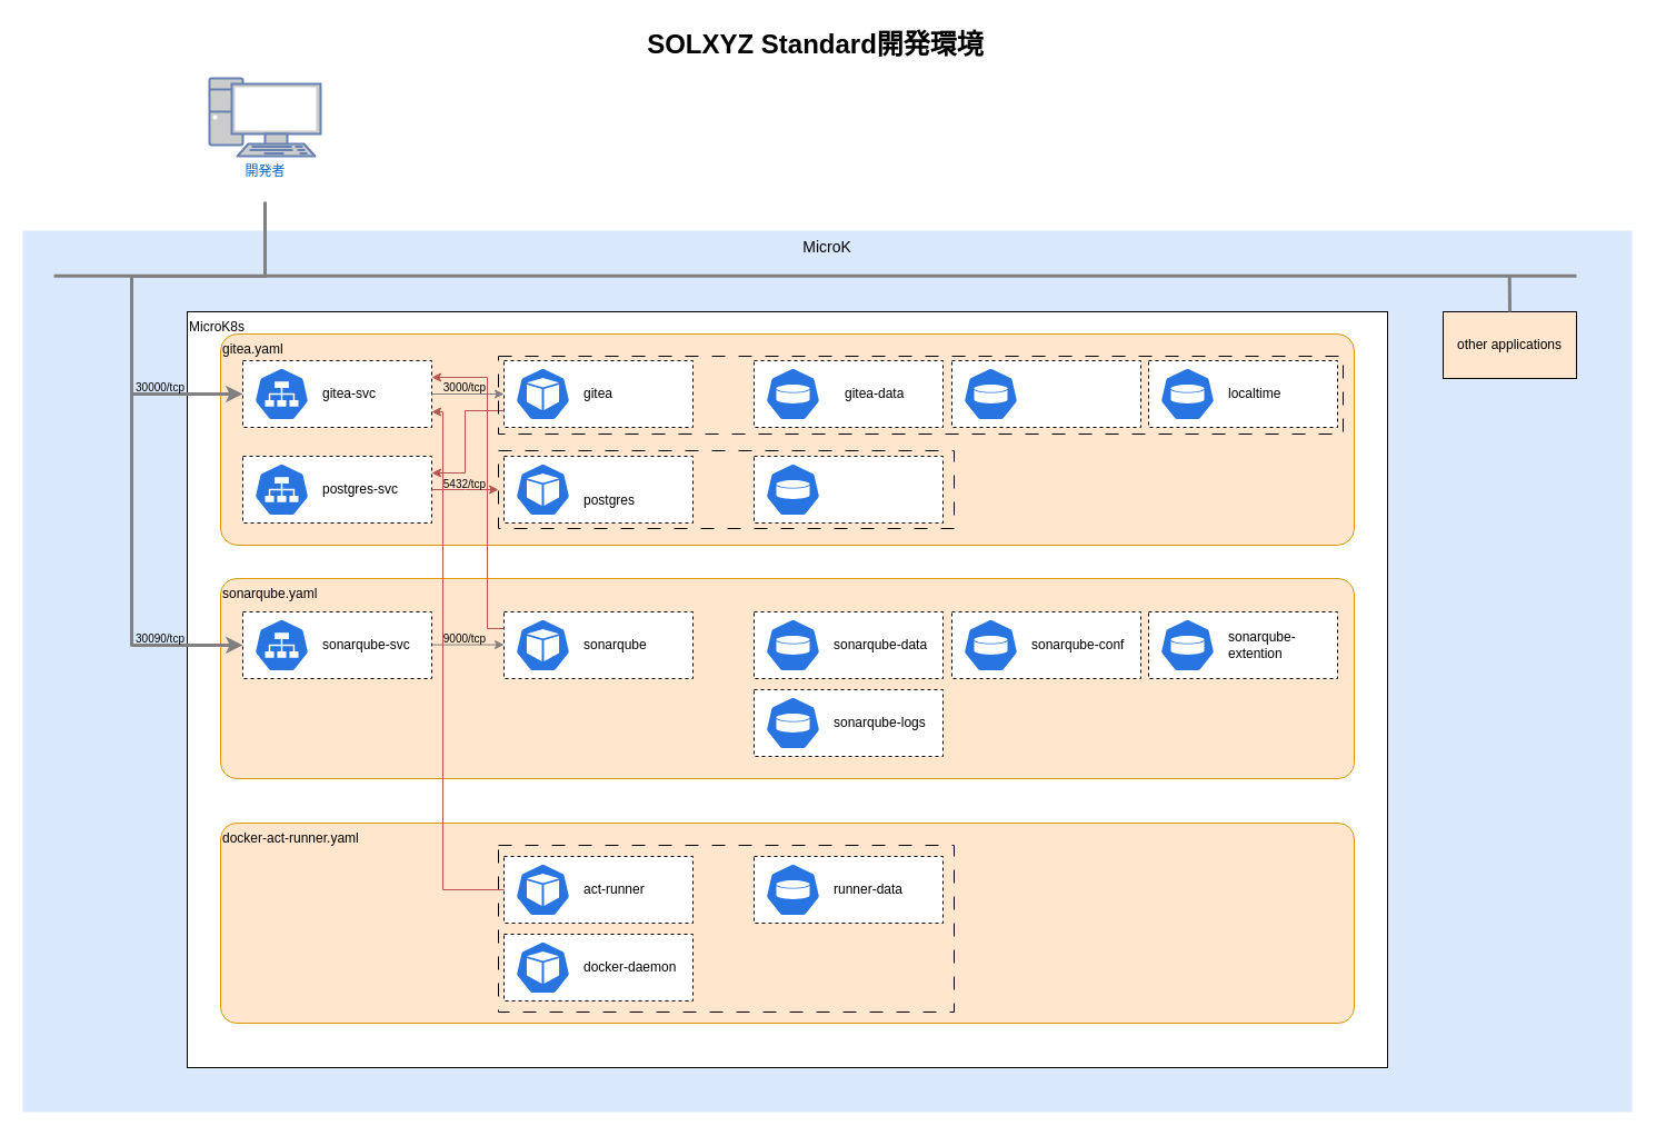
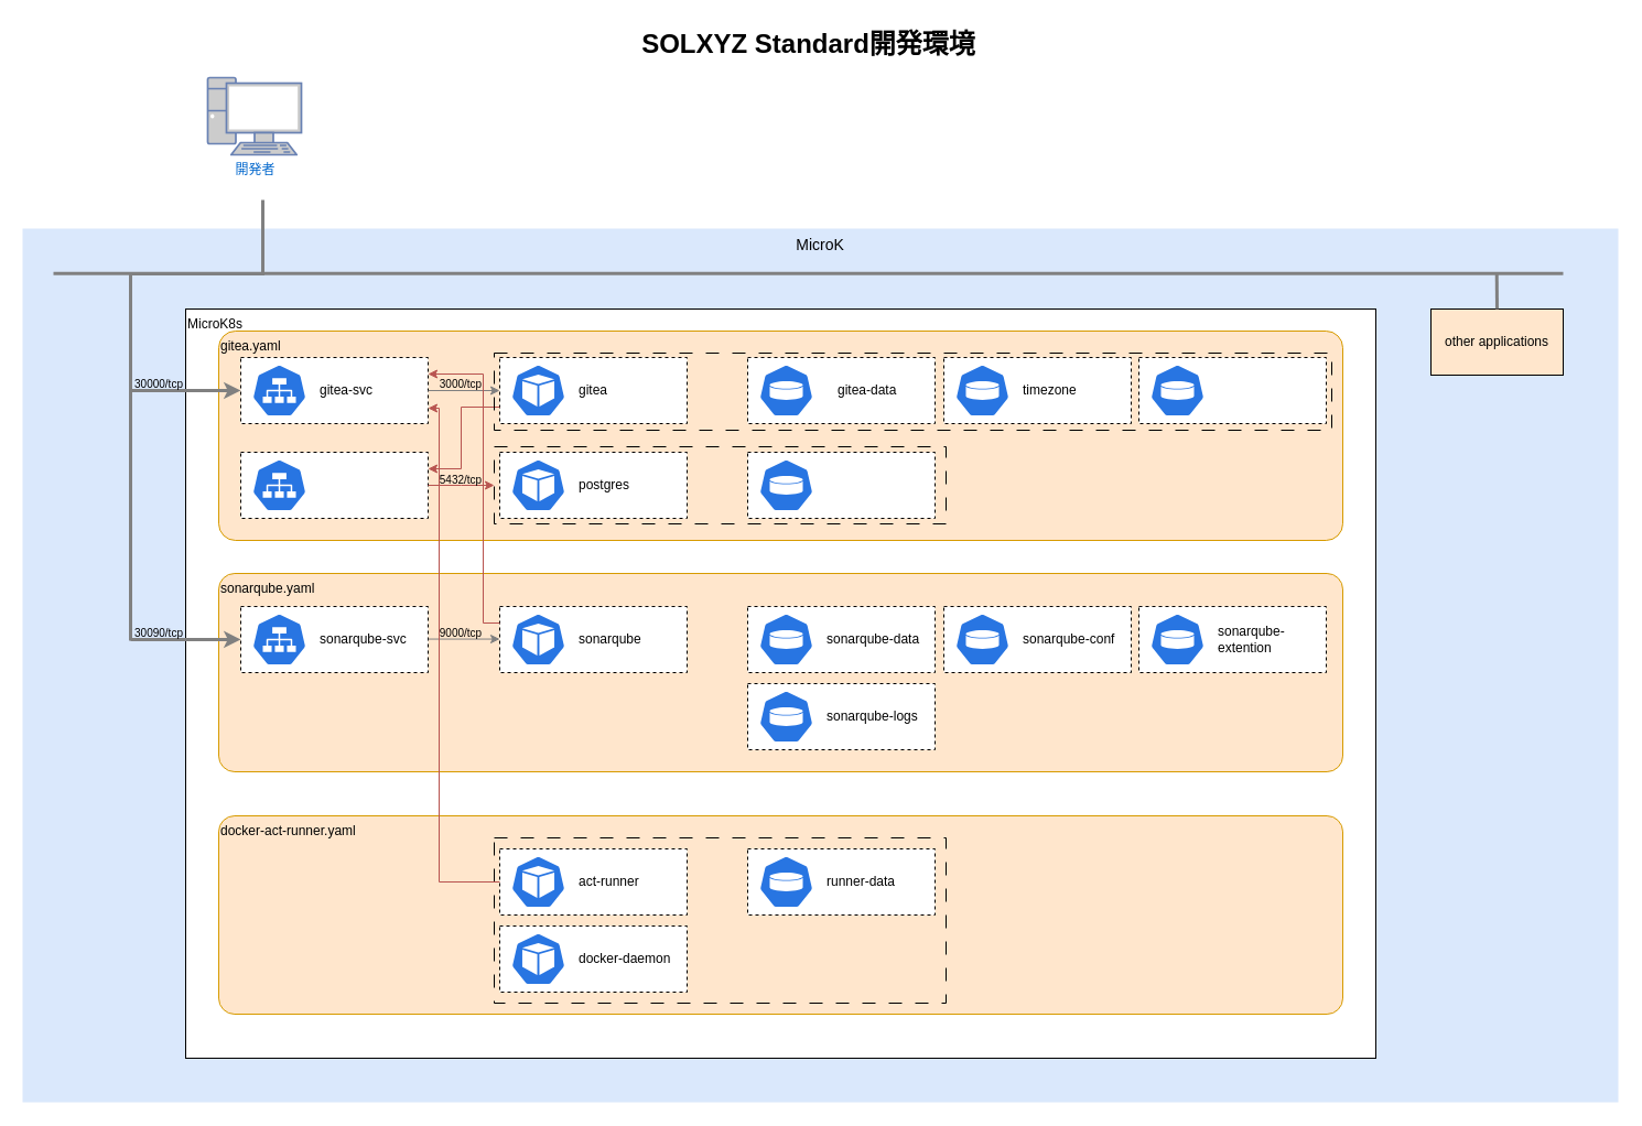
- <mxCell id="4" value="開発者" style="fontColor=#0066CC;verticalAlign=top;verticalLabelPosition=bottom;labelPosition=center;align=center;html=1;outlineConnect=0;fillColor=#CCCCCC;strokeColor=#6881B3;gradientColor=none;gradientDirection=north;strokeWidth=2;shape=mxgraph.networks.pc;" parent="1" vertex="1"><mxGeometry x="188" y="70" width="100" height="70" as="geometry" /></mxCell>
+ <mxCell id="4" value="開発者" style="fontColor=#0066CC;verticalAlign=top;verticalLabelPosition=bottom;labelPosition=center;align=center;html=1;outlineConnect=0;fillColor=#CCCCCC;strokeColor=#6881B3;gradientColor=none;gradientDirection=north;strokeWidth=2;shape=mxgraph.networks.pc;" parent="1" vertex="1"><mxGeometry x="188" y="70" width="85" height="70" as="geometry" /></mxCell>
+ <mxCell id="36" value="timezone" style="text;html=1;align=left;verticalAlign=middle;resizable=0;points=[];autosize=1;strokeColor=none;fillColor=none;" parent="34" vertex="1"><mxGeometry x="70" y="15" width="70" height="30" as="geometry" /></mxCell>
- <mxCell id="40" value="localtime" style="text;html=1;align=left;verticalAlign=middle;resizable=0;points=[];autosize=1;strokeColor=none;fillColor=none;" parent="38" vertex="1"><mxGeometry x="70" y="15" width="70" height="30" as="geometry" /></mxCell>
- <mxCell id="16" value="postgres-svc" style="text;html=1;align=left;verticalAlign=middle;resizable=0;points=[];autosize=1;strokeColor=none;fillColor=none;" parent="13" vertex="1"><mxGeometry x="70" y="15" width="90" height="30" as="geometry" /></mxCell>
- <mxCell id="23" value="postgres" style="text;html=1;align=left;verticalAlign=middle;resizable=0;points=[];autosize=1;strokeColor=none;fillColor=none;" parent="21" vertex="1"><mxGeometry x="70" y="25" width="70" height="30" as="geometry" /></mxCell>
+ <mxCell id="23" value="postgres" style="text;html=1;align=left;verticalAlign=middle;resizable=0;points=[];autosize=1;strokeColor=none;fillColor=none;" parent="21" vertex="1"><mxGeometry x="70" y="15" width="70" height="30" as="geometry" /></mxCell>
